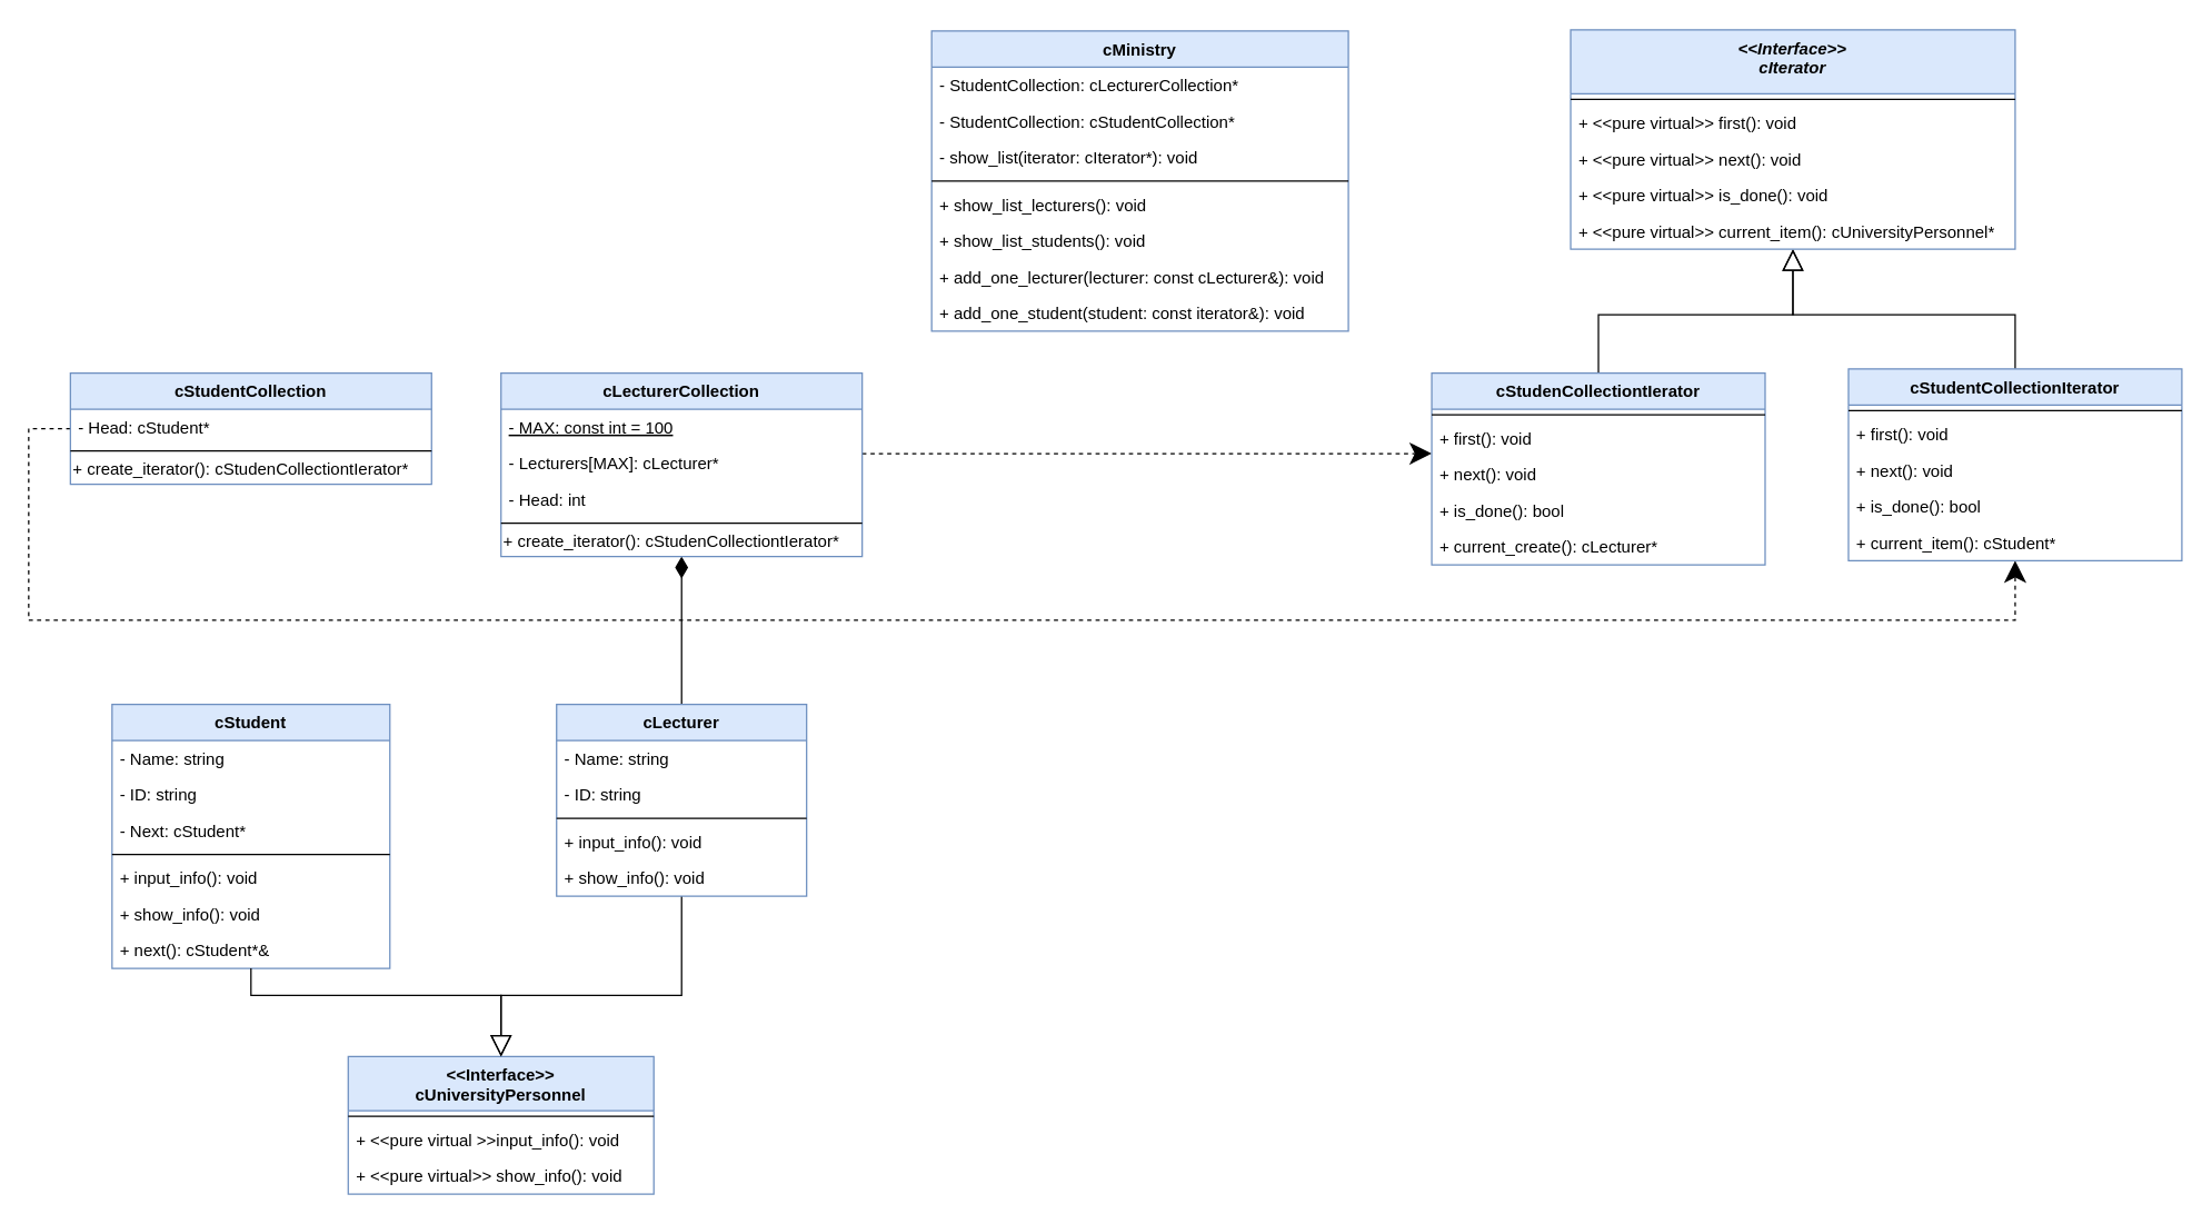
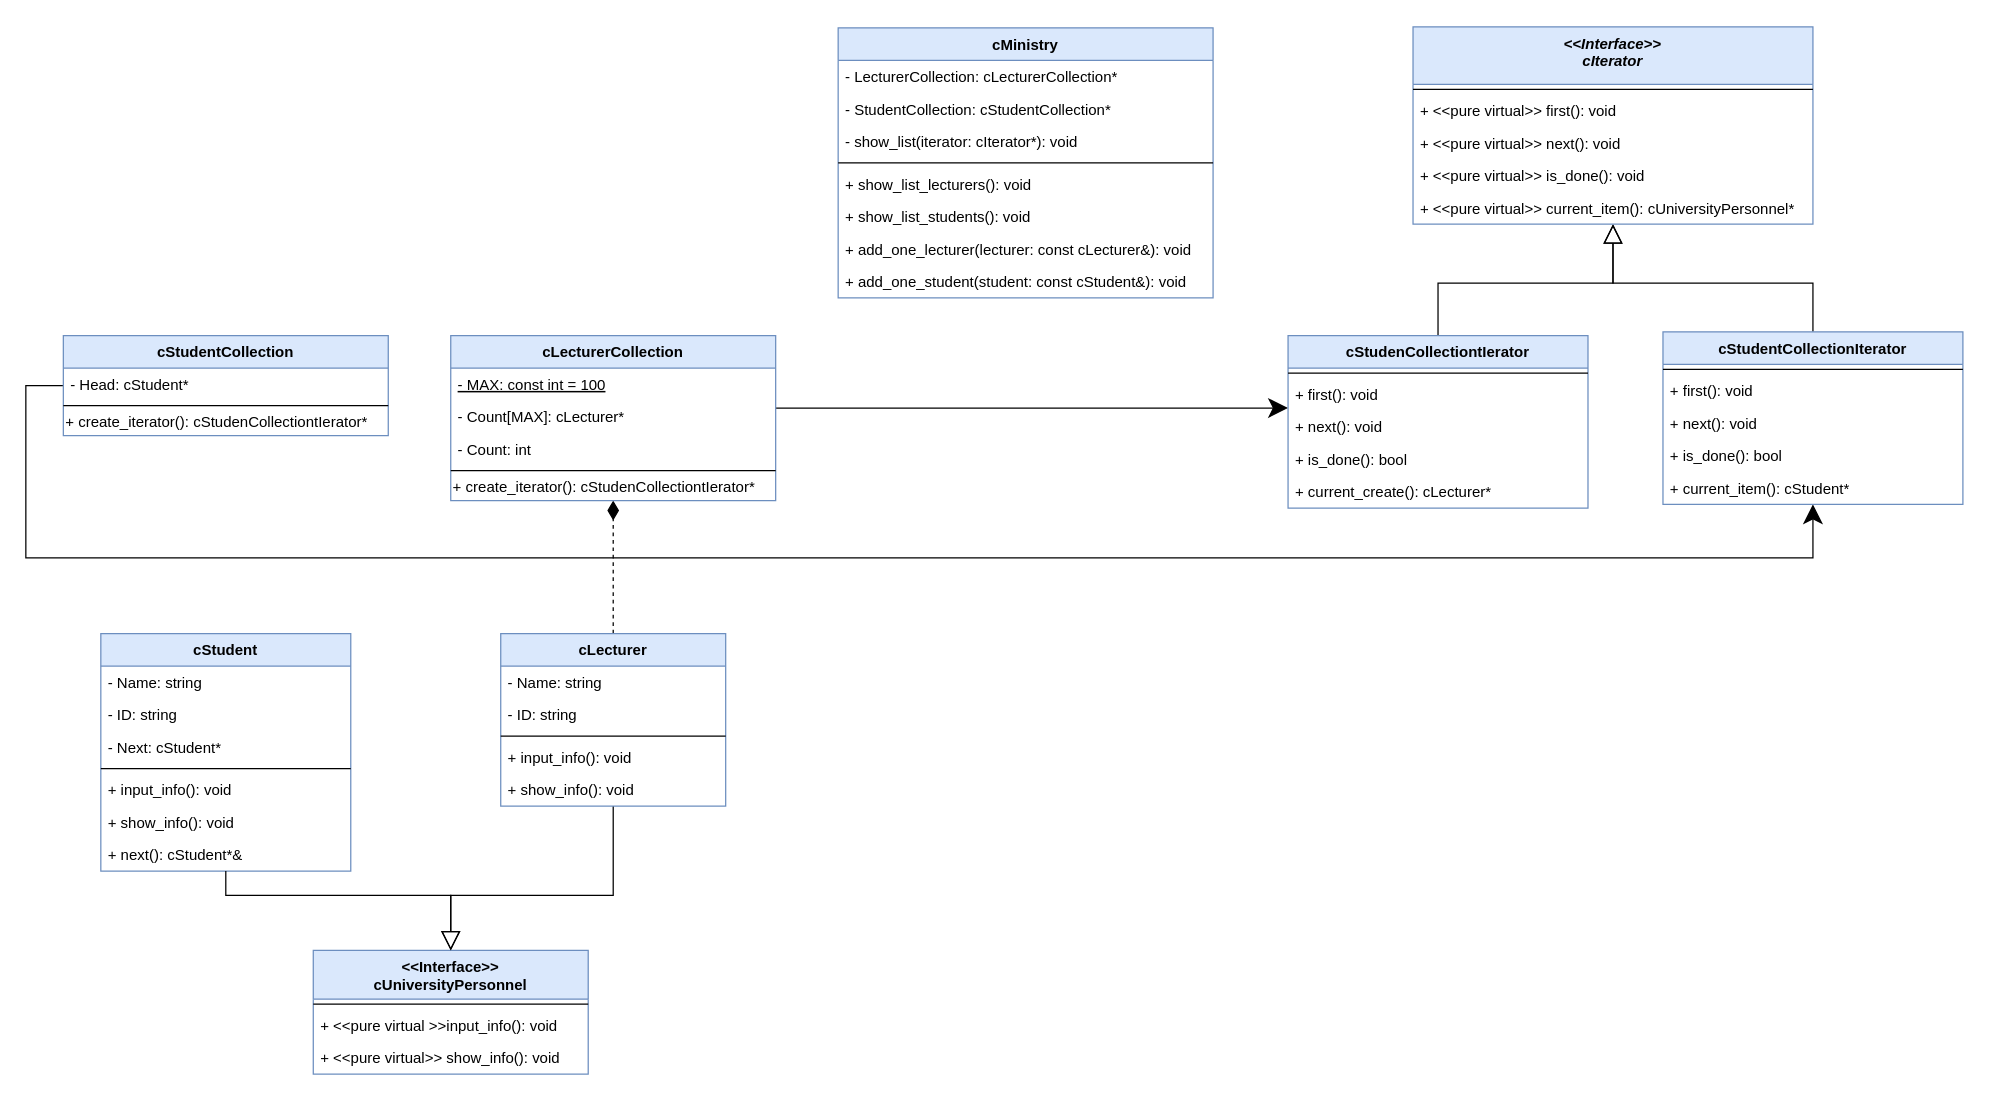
- <mxCell id="31" value="- StudentCollection: cLecturerCollection*" style="text;strokeColor=none;fillColor=none;align=left;verticalAlign=top;spacingLeft=4;spacingRight=4;overflow=hidden;rotatable=0;points=[[0,0.5],[1,0.5]];portConstraint=eastwest;" parent="30" vertex="1"><mxGeometry y="26" width="300" height="26" as="geometry" /></mxCell>
+ <mxCell id="31" value="- LecturerCollection: cLecturerCollection*" style="text;strokeColor=none;fillColor=none;align=left;verticalAlign=top;spacingLeft=4;spacingRight=4;overflow=hidden;rotatable=0;points=[[0,0.5],[1,0.5]];portConstraint=eastwest;" parent="30" vertex="1"><mxGeometry y="26" width="300" height="26" as="geometry" /></mxCell>
- <mxCell id="38" value="+ add_one_student(student: const iterator&amp;): void" style="text;strokeColor=none;fillColor=none;align=left;verticalAlign=top;spacingLeft=4;spacingRight=4;overflow=hidden;rotatable=0;points=[[0,0.5],[1,0.5]];portConstraint=eastwest;" parent="30" vertex="1"><mxGeometry y="190" width="300" height="26" as="geometry" /></mxCell>
+ <mxCell id="38" value="+ add_one_student(student: const cStudent&amp;): void" style="text;strokeColor=none;fillColor=none;align=left;verticalAlign=top;spacingLeft=4;spacingRight=4;overflow=hidden;rotatable=0;points=[[0,0.5],[1,0.5]];portConstraint=eastwest;" parent="30" vertex="1"><mxGeometry y="190" width="300" height="26" as="geometry" /></mxCell>
- <mxCell id="10" style="edgeStyle=orthogonalEdgeStyle;rounded=0;orthogonalLoop=1;jettySize=auto;html=1;endSize=13;dashed=1;" edge="1" parent="1" source="11" target="44"><mxGeometry relative="1" as="geometry"><Array as="points"><mxPoint x="930" y="326" /><mxPoint x="930" y="326" /></Array></mxGeometry></mxCell>
+ <mxCell id="10" style="edgeStyle=orthogonalEdgeStyle;rounded=0;orthogonalLoop=1;jettySize=auto;html=1;endSize=13;" edge="1" parent="1" source="11" target="44"><mxGeometry relative="1" as="geometry"><Array as="points"><mxPoint x="930" y="326" /><mxPoint x="930" y="326" /></Array></mxGeometry></mxCell>
- <mxCell id="13" value="- Lecturers[MAX]: cLecturer*" style="text;strokeColor=none;fillColor=none;align=left;verticalAlign=top;spacingLeft=4;spacingRight=4;overflow=hidden;rotatable=0;points=[[0,0.5],[1,0.5]];portConstraint=eastwest;" parent="11" vertex="1"><mxGeometry y="52" width="260" height="26" as="geometry" /></mxCell>
+ <mxCell id="13" value="- Count[MAX]: cLecturer*" style="text;strokeColor=none;fillColor=none;align=left;verticalAlign=top;spacingLeft=4;spacingRight=4;overflow=hidden;rotatable=0;points=[[0,0.5],[1,0.5]];portConstraint=eastwest;" parent="11" vertex="1"><mxGeometry y="52" width="260" height="26" as="geometry" /></mxCell>
- <mxCell id="14" value="- Head: int" style="text;strokeColor=none;fillColor=none;align=left;verticalAlign=top;spacingLeft=4;spacingRight=4;overflow=hidden;rotatable=0;points=[[0,0.5],[1,0.5]];portConstraint=eastwest;" parent="11" vertex="1"><mxGeometry y="78" width="260" height="26" as="geometry" /></mxCell>
+ <mxCell id="14" value="- Count: int" style="text;strokeColor=none;fillColor=none;align=left;verticalAlign=top;spacingLeft=4;spacingRight=4;overflow=hidden;rotatable=0;points=[[0,0.5],[1,0.5]];portConstraint=eastwest;" parent="11" vertex="1"><mxGeometry y="78" width="260" height="26" as="geometry" /></mxCell>
- <mxCell id="25" style="edgeStyle=orthogonalEdgeStyle;rounded=0;orthogonalLoop=1;jettySize=auto;html=1;endSize=13;dashed=1;" edge="1" parent="1" source="26" target="51"><mxGeometry relative="1" as="geometry"><Array as="points"><mxPoint y="308" x="20" /><mxPoint y="446" x="20" /><mxPoint x="1450" y="446" /></Array></mxGeometry></mxCell>
+ <mxCell id="25" style="edgeStyle=orthogonalEdgeStyle;rounded=0;orthogonalLoop=1;jettySize=auto;html=1;endSize=13;" edge="1" parent="1" source="26" target="51"><mxGeometry relative="1" as="geometry"><Array as="points"><mxPoint y="308" x="20" /><mxPoint y="446" x="20" /><mxPoint x="1450" y="446" /></Array></mxGeometry></mxCell>
- <mxCell id="2" style="edgeStyle=orthogonalEdgeStyle;rounded=0;orthogonalLoop=1;jettySize=auto;html=1;endArrow=diamondThin;endFill=1;endSize=13;" edge="1" parent="1" source="4" target="11"><mxGeometry relative="1" as="geometry" /></mxCell>
+ <mxCell id="2" style="edgeStyle=orthogonalEdgeStyle;rounded=0;orthogonalLoop=1;jettySize=auto;html=1;endArrow=diamondThin;endFill=1;endSize=13;dashed=1;" edge="1" parent="1" source="4" target="11"><mxGeometry relative="1" as="geometry" /></mxCell>
